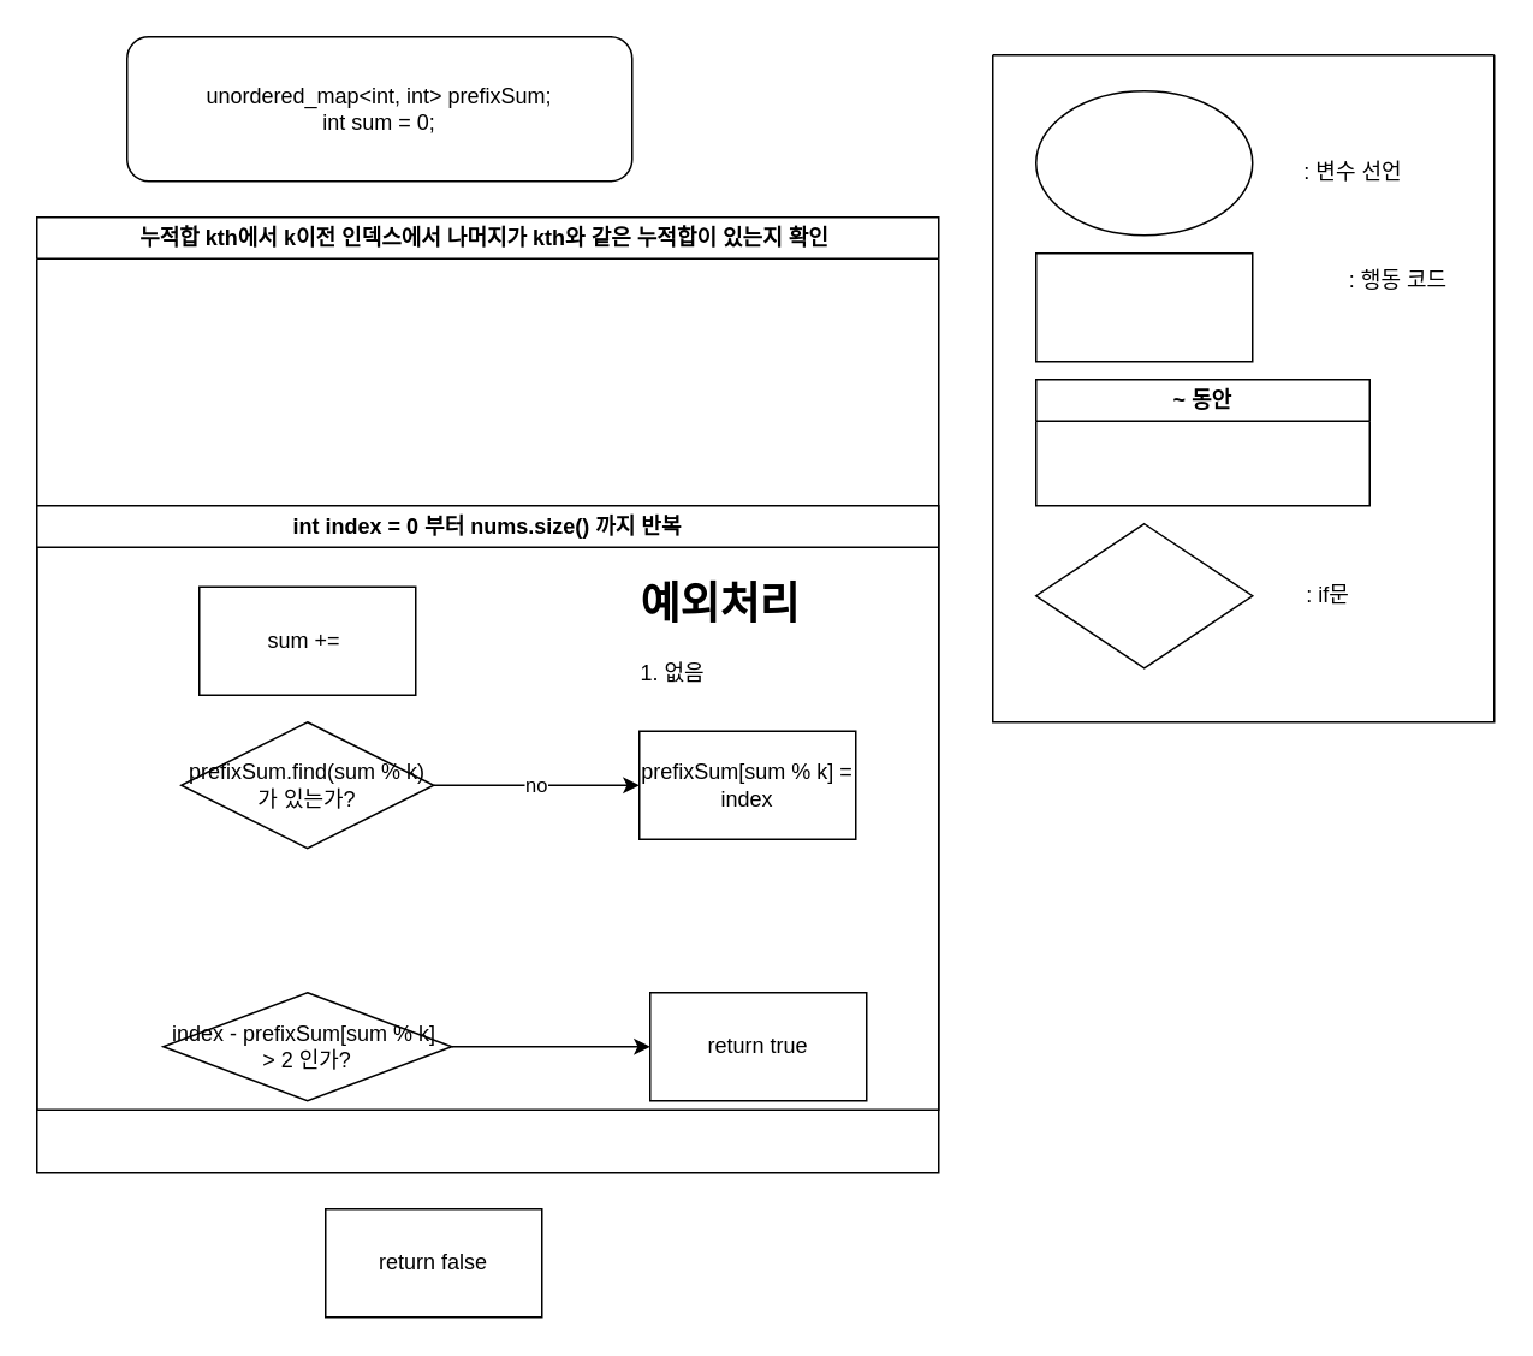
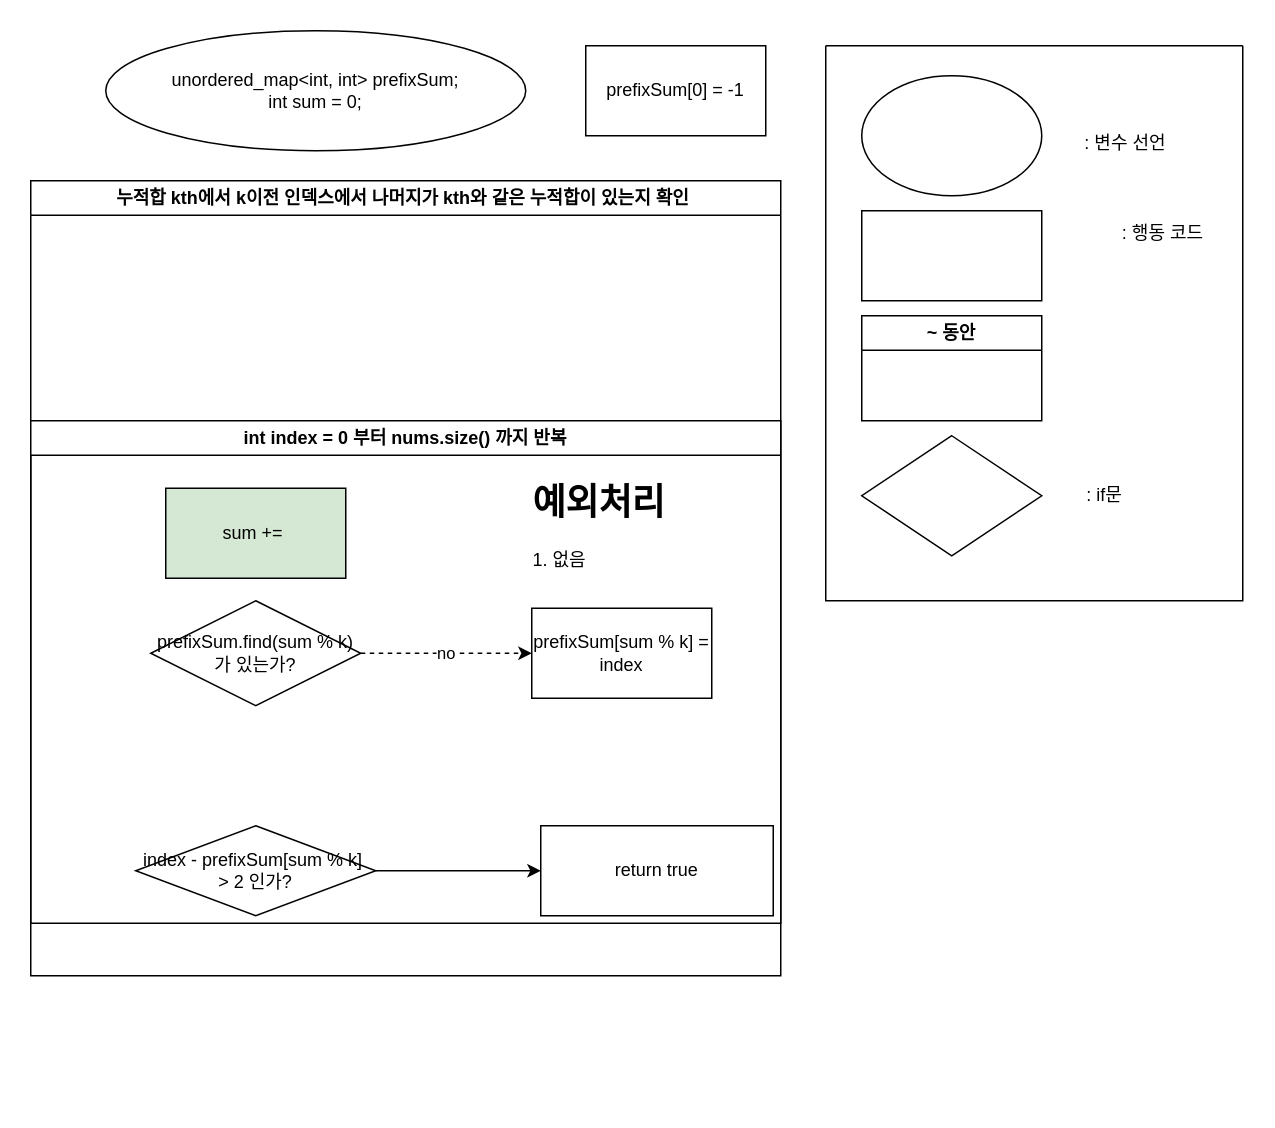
- <mxCell id="12" value="unordered_map&amp;lt;int, int&amp;gt; prefixSum;&lt;br&gt;int sum = 0;" style="whiteSpace=wrap;html=1;rounded=1;" vertex="1" parent="1"><mxGeometry x="70" y="20" width="280" height="80" as="geometry" /></mxCell>
+ <mxCell id="12" value="unordered_map&amp;lt;int, int&amp;gt; prefixSum;&lt;br&gt;int sum = 0;" style="ellipse;whiteSpace=wrap;html=1;" vertex="1" parent="1"><mxGeometry x="70" y="20" width="280" height="80" as="geometry" /></mxCell>
+ <mxCell id="22" value="prefixSum[0] = -1" style="whiteSpace=wrap;html=1;" vertex="1" parent="1"><mxGeometry x="390" y="30" width="120" height="60" as="geometry" /></mxCell>
- <mxCell id="18" value="~ 동안" style="swimlane;whiteSpace=wrap;html=1;" vertex="1" parent="13"><mxGeometry x="24" y="180" width="185" height="70" as="geometry" /></mxCell>
+ <mxCell id="18" value="~ 동안" style="swimlane;whiteSpace=wrap;html=1;" vertex="1" parent="13"><mxGeometry x="24" y="180" width="120" height="70" as="geometry" /></mxCell>
- <mxCell id="7" value="sum +=&amp;nbsp;" style="rounded=0;whiteSpace=wrap;html=1;" vertex="1" parent="3"><mxGeometry x="90" y="45" width="120" height="60" as="geometry" /></mxCell>
+ <mxCell id="7" value="sum +=&amp;nbsp;" style="rounded=0;whiteSpace=wrap;html=1;fillColor=#d5e8d4;" vertex="1" parent="3"><mxGeometry x="90" y="45" width="120" height="60" as="geometry" /></mxCell>
- <mxCell id="5" value="no" style="edgeStyle=orthogonalEdgeStyle;rounded=0;orthogonalLoop=1;jettySize=auto;html=1;exitX=1;exitY=0.5;exitDx=0;exitDy=0;" edge="1" parent="3" source="6" target="10"><mxGeometry relative="1" as="geometry"><mxPoint x="250" y="177" as="sourcePoint" /></mxGeometry></mxCell>
+ <mxCell id="5" value="no" style="edgeStyle=orthogonalEdgeStyle;rounded=0;orthogonalLoop=1;jettySize=auto;html=1;exitX=1;exitY=0.5;exitDx=0;exitDy=0;dashed=1;" edge="1" parent="3" source="6" target="10"><mxGeometry relative="1" as="geometry"><mxPoint x="250" y="177" as="sourcePoint" /></mxGeometry></mxCell>
- <mxCell id="11" value="return true" style="whiteSpace=wrap;html=1;" vertex="1" parent="3"><mxGeometry x="340" y="270" width="120" height="60" as="geometry" /></mxCell>
+ <mxCell id="11" value="return true" style="whiteSpace=wrap;html=1;" vertex="1" parent="3"><mxGeometry x="340" y="270" width="155" height="60" as="geometry" /></mxCell>
- <mxCell id="21" value="return false" style="whiteSpace=wrap;html=1;" vertex="1" parent="1"><mxGeometry x="180" y="670" width="120" height="60" as="geometry" /></mxCell>
